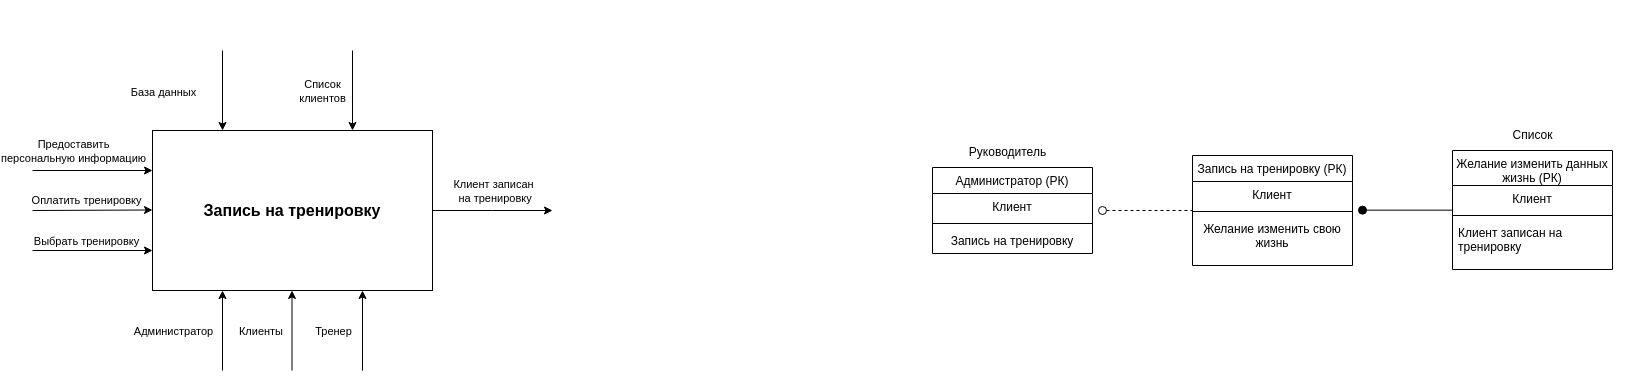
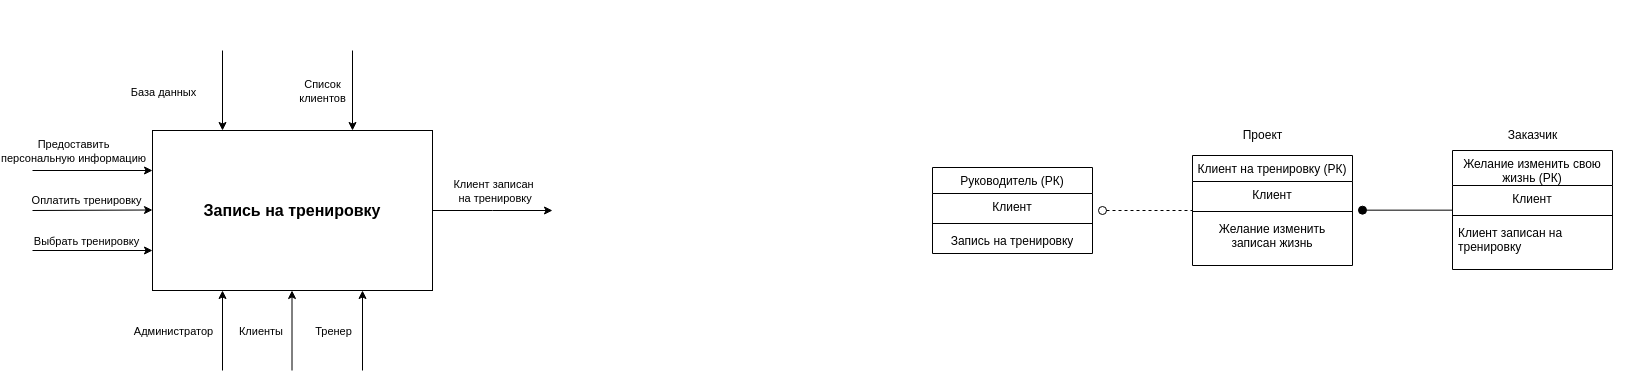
+ <mxCell id="36" value="Проект" style="text;html=1;align=center;verticalAlign=middle;resizable=0;points=[];autosize=1;strokeColor=none;fillColor=none;" vertex="1" parent="1"><mxGeometry x="1220" y="120" width="60" height="30" as="geometry" /></mxCell>
- <mxCell id="37" value="Список" style="text;html=1;align=center;verticalAlign=middle;resizable=0;points=[];autosize=1;strokeColor=none;fillColor=none;" vertex="1" parent="1"><mxGeometry x="1485" y="120" width="70" height="30" as="geometry" /></mxCell>
+ <mxCell id="37" value="Заказчик" style="text;html=1;align=center;verticalAlign=middle;resizable=0;points=[];autosize=1;strokeColor=none;fillColor=none;" vertex="1" parent="1"><mxGeometry x="1485" y="120" width="70" height="30" as="geometry" /></mxCell>
- <mxCell id="35" value="Руководитель" style="text;html=1;align=center;verticalAlign=middle;resizable=0;points=[];autosize=1;strokeColor=none;fillColor=none;" vertex="1" parent="1"><mxGeometry x="945" y="137" width="100" height="30" as="geometry" /></mxCell>
- <mxCell id="31" value="&lt;span style=&quot;font-weight: 400;&quot;&gt;Желание изменить данных&lt;br&gt;жизнь (РК)&lt;br&gt;&lt;/span&gt;" style="swimlane;fontStyle=1;align=center;verticalAlign=top;childLayout=stackLayout;horizontal=1;startSize=35;horizontalStack=0;resizeParent=1;resizeParentMax=0;resizeLast=0;collapsible=1;marginBottom=0;whiteSpace=wrap;html=1;" vertex="1" parent="1"><mxGeometry x="1440" y="150" width="160" height="119" as="geometry" /></mxCell>
+ <mxCell id="31" value="&lt;span style=&quot;font-weight: 400;&quot;&gt;Желание изменить свою&lt;br&gt;жизнь (РК)&lt;br&gt;&lt;/span&gt;" style="swimlane;fontStyle=1;align=center;verticalAlign=top;childLayout=stackLayout;horizontal=1;startSize=35;horizontalStack=0;resizeParent=1;resizeParentMax=0;resizeLast=0;collapsible=1;marginBottom=0;whiteSpace=wrap;html=1;" vertex="1" parent="1"><mxGeometry x="1440" y="150" width="160" height="119" as="geometry" /></mxCell>
- <mxCell id="26" value="&lt;span style=&quot;font-weight: normal;&quot;&gt;Запись на тренировку (РК)&lt;/span&gt;" style="swimlane;fontStyle=1;align=center;verticalAlign=top;childLayout=stackLayout;horizontal=1;startSize=26;horizontalStack=0;resizeParent=1;resizeParentMax=0;resizeLast=0;collapsible=1;marginBottom=0;whiteSpace=wrap;html=1;" vertex="1" parent="1"><mxGeometry x="1180" y="155" width="160" height="110" as="geometry" /></mxCell>
+ <mxCell id="26" value="&lt;span style=&quot;font-weight: normal;&quot;&gt;Клиент на тренировку (РК)&lt;/span&gt;" style="swimlane;fontStyle=1;align=center;verticalAlign=top;childLayout=stackLayout;horizontal=1;startSize=26;horizontalStack=0;resizeParent=1;resizeParentMax=0;resizeLast=0;collapsible=1;marginBottom=0;whiteSpace=wrap;html=1;" vertex="1" parent="1"><mxGeometry x="1180" y="155" width="160" height="110" as="geometry" /></mxCell>
- <mxCell id="21" value="&lt;span style=&quot;font-weight: normal;&quot;&gt;Администратор (РК)&lt;/span&gt;" style="swimlane;fontStyle=1;align=center;verticalAlign=top;childLayout=stackLayout;horizontal=1;startSize=26;horizontalStack=0;resizeParent=1;resizeParentMax=0;resizeLast=0;collapsible=1;marginBottom=0;whiteSpace=wrap;html=1;" vertex="1" parent="1"><mxGeometry x="920" y="167" width="160" height="86" as="geometry" /></mxCell>
+ <mxCell id="21" value="&lt;span style=&quot;font-weight: normal;&quot;&gt;Руководитель (РК)&lt;/span&gt;" style="swimlane;fontStyle=1;align=center;verticalAlign=top;childLayout=stackLayout;horizontal=1;startSize=26;horizontalStack=0;resizeParent=1;resizeParentMax=0;resizeLast=0;collapsible=1;marginBottom=0;whiteSpace=wrap;html=1;" vertex="1" parent="1"><mxGeometry x="920" y="167" width="160" height="86" as="geometry" /></mxCell>
- <mxCell id="29" value="Желание изменить свою жизнь" style="text;strokeColor=none;fillColor=none;align=center;verticalAlign=top;spacingLeft=4;spacingRight=4;overflow=hidden;rotatable=0;points=[[0,0.5],[1,0.5]];portConstraint=eastwest;whiteSpace=wrap;html=1;" vertex="1" parent="26"><mxGeometry y="60" width="160" height="50" as="geometry" /></mxCell>
+ <mxCell id="29" value="Желание изменить записан жизнь" style="text;strokeColor=none;fillColor=none;align=center;verticalAlign=top;spacingLeft=4;spacingRight=4;overflow=hidden;rotatable=0;points=[[0,0.5],[1,0.5]];portConstraint=eastwest;whiteSpace=wrap;html=1;" vertex="1" parent="26"><mxGeometry y="60" width="160" height="50" as="geometry" /></mxCell>
